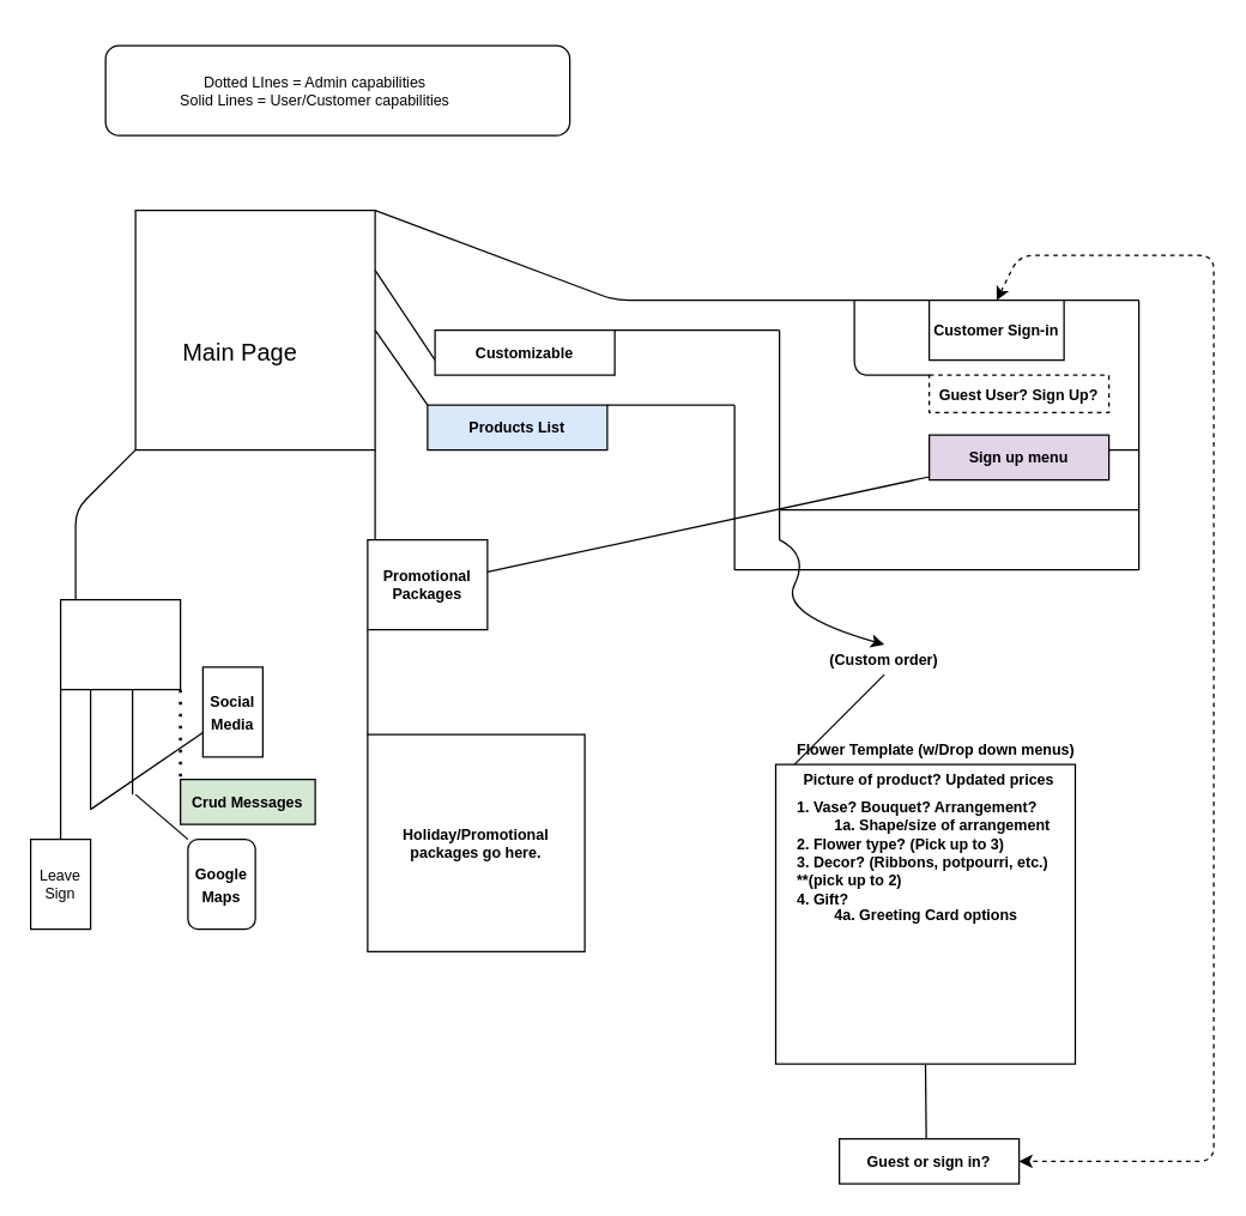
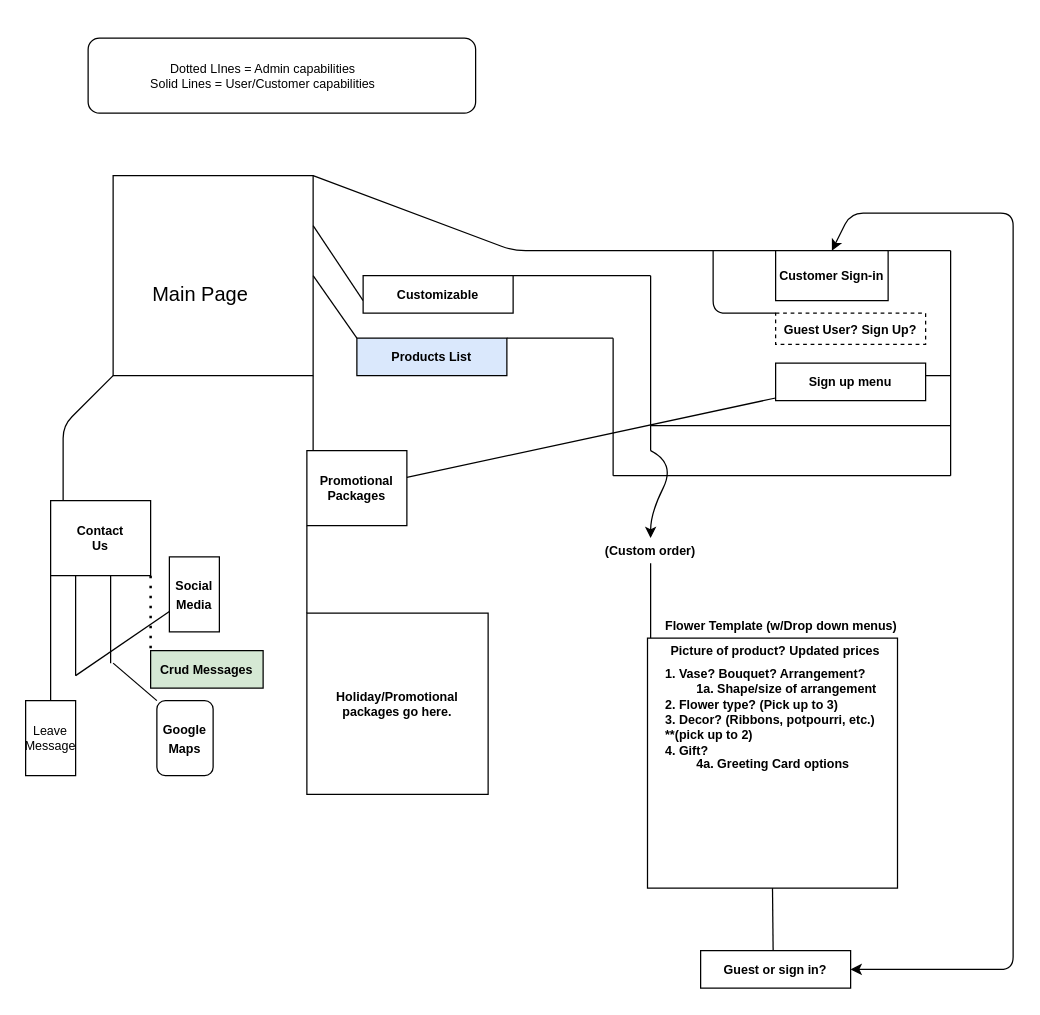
- <mxCell id="54" value="&lt;b&gt;Sign up menu&lt;/b&gt;" style="rounded=0;whiteSpace=wrap;html=1;strokeWidth=1;fontFamily=Helvetica;fontSize=10;align=center;fillColor=#e1d5e7;" vertex="1" parent="1"><mxGeometry x="620" y="290" width="120" height="30" as="geometry" /></mxCell>
+ <mxCell id="54" value="&lt;b&gt;Sign up menu&lt;/b&gt;" style="rounded=0;whiteSpace=wrap;html=1;strokeWidth=1;fontFamily=Helvetica;fontSize=10;align=center;" vertex="1" parent="1"><mxGeometry x="620" y="290" width="120" height="30" as="geometry" /></mxCell>
+ <mxCell id="10" value="&lt;b&gt;Contact Us&lt;br&gt;&lt;/b&gt;" style="text;html=1;strokeColor=none;fillColor=none;align=center;verticalAlign=middle;whiteSpace=wrap;rounded=0;fontFamily=Helvetica;fontSize=10;" vertex="1" parent="1"><mxGeometry x="60" y="420" width="40" height="20" as="geometry" /></mxCell>
- <mxCell id="39" value="&lt;font size=&quot;1&quot;&gt;&lt;b&gt;(Custom order)&lt;/b&gt;&lt;/font&gt;" style="text;html=1;strokeColor=none;fillColor=none;align=center;verticalAlign=middle;whiteSpace=wrap;rounded=0;" vertex="1" parent="1"><mxGeometry x="520" y="430" width="140" height="20" as="geometry" /></mxCell>
+ <mxCell id="39" value="&lt;font size=&quot;1&quot;&gt;&lt;b&gt;(Custom order)&lt;/b&gt;&lt;/font&gt;" style="text;html=1;strokeColor=none;fillColor=none;align=center;verticalAlign=middle;whiteSpace=wrap;rounded=0;" vertex="1" parent="1"><mxGeometry x="450" y="430" width="140" height="20" as="geometry" /></mxCell>
- <mxCell id="57" value="" style="endArrow=classic;startArrow=classic;html=1;fontFamily=Helvetica;fontSize=10;entryX=1;entryY=0.5;entryDx=0;entryDy=0;exitX=0.5;exitY=0;exitDx=0;exitDy=0;dashed=1;" edge="1" parent="1" source="16" target="53"><mxGeometry width="50" height="50" relative="1" as="geometry"><mxPoint x="820" y="530" as="sourcePoint" /><mxPoint x="430" y="560" as="targetPoint" /><Array as="points"><mxPoint x="680" y="170" /><mxPoint x="810" y="170" /><mxPoint x="810" y="775" /></Array></mxGeometry></mxCell>
+ <mxCell id="57" value="" style="endArrow=classic;startArrow=classic;html=1;fontFamily=Helvetica;fontSize=10;entryX=1;entryY=0.5;entryDx=0;entryDy=0;exitX=0.5;exitY=0;exitDx=0;exitDy=0;" edge="1" parent="1" source="16" target="53"><mxGeometry width="50" height="50" relative="1" as="geometry"><mxPoint x="820" y="530" as="sourcePoint" /><mxPoint x="430" y="560" as="targetPoint" /><Array as="points"><mxPoint x="680" y="170" /><mxPoint x="810" y="170" /><mxPoint x="810" y="775" /></Array></mxGeometry></mxCell>
- <mxCell id="14" value="Leave Sign" style="rounded=0;whiteSpace=wrap;html=1;strokeWidth=1;fontFamily=Helvetica;fontSize=10;direction=south;" vertex="1" parent="1"><mxGeometry x="20" y="560" width="40" height="60" as="geometry" /></mxCell>
+ <mxCell id="14" value="Leave Message" style="rounded=0;whiteSpace=wrap;html=1;strokeWidth=1;fontFamily=Helvetica;fontSize=10;direction=south;" vertex="1" parent="1"><mxGeometry x="20" y="560" width="40" height="60" as="geometry" /></mxCell>
